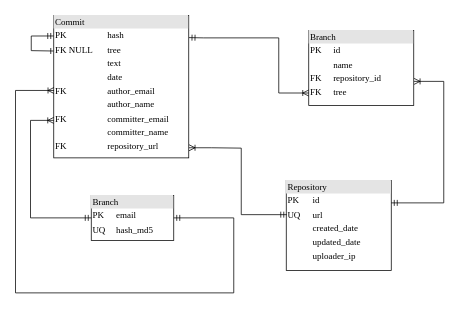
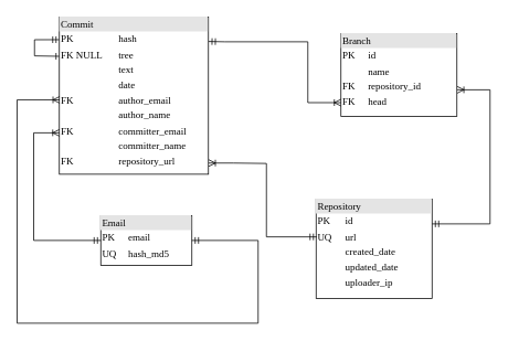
- <mxCell id="8" value="&lt;div style=&quot;box-sizing: border-box ; width: 100% ; background: #e4e4e4 ; padding: 2px&quot;&gt;Branch&lt;/div&gt;&lt;table style=&quot;width: 100% ; font-size: 1em&quot; cellspacing=&quot;0&quot; cellpadding=&quot;2&quot;&gt;&lt;tbody&gt;&lt;tr&gt;&lt;td&gt;PK&lt;/td&gt;&lt;td&gt;id&lt;br&gt;&lt;/td&gt;&lt;/tr&gt;&lt;tr&gt;&lt;td&gt;&lt;br&gt;&lt;/td&gt;&lt;td&gt;name&lt;br&gt;&lt;/td&gt;&lt;/tr&gt;&lt;tr&gt;&lt;td&gt;FK&lt;br&gt;&lt;/td&gt;&lt;td&gt;repository_id&lt;br&gt;&lt;/td&gt;&lt;/tr&gt;&lt;tr&gt;&lt;td&gt;FK&lt;/td&gt;&lt;td&gt;tree&lt;/td&gt;&lt;/tr&gt;&lt;/tbody&gt;&lt;/table&gt;" style="verticalAlign=top;align=left;overflow=fill;html=1;rounded=0;shadow=0;comic=0;labelBackgroundColor=none;strokeWidth=1;fontFamily=Verdana;fontSize=12" parent="1" vertex="1"><mxGeometry x="411" y="40" width="140" height="100" as="geometry" /></mxCell>
+ <mxCell id="8" value="&lt;div style=&quot;box-sizing: border-box ; width: 100% ; background: #e4e4e4 ; padding: 2px&quot;&gt;Branch&lt;/div&gt;&lt;table style=&quot;width: 100% ; font-size: 1em&quot; cellspacing=&quot;0&quot; cellpadding=&quot;2&quot;&gt;&lt;tbody&gt;&lt;tr&gt;&lt;td&gt;PK&lt;/td&gt;&lt;td&gt;id&lt;br&gt;&lt;/td&gt;&lt;/tr&gt;&lt;tr&gt;&lt;td&gt;&lt;br&gt;&lt;/td&gt;&lt;td&gt;name&lt;br&gt;&lt;/td&gt;&lt;/tr&gt;&lt;tr&gt;&lt;td&gt;FK&lt;br&gt;&lt;/td&gt;&lt;td&gt;repository_id&lt;br&gt;&lt;/td&gt;&lt;/tr&gt;&lt;tr&gt;&lt;td&gt;FK&lt;/td&gt;&lt;td&gt;head&lt;/td&gt;&lt;/tr&gt;&lt;/tbody&gt;&lt;/table&gt;" style="verticalAlign=top;align=left;overflow=fill;html=1;rounded=0;shadow=0;comic=0;labelBackgroundColor=none;strokeWidth=1;fontFamily=Verdana;fontSize=12" parent="1" vertex="1"><mxGeometry x="411" y="40" width="140" height="100" as="geometry" /></mxCell>
- <mxCell id="3" value="&lt;div style=&quot;box-sizing: border-box ; width: 100% ; background: #e4e4e4 ; padding: 2px&quot;&gt;Branch&lt;/div&gt;&lt;table style=&quot;width: 100% ; font-size: 1em&quot; cellspacing=&quot;0&quot; cellpadding=&quot;2&quot;&gt;&lt;tbody&gt;&lt;tr&gt;&lt;td&gt;PK&lt;/td&gt;&lt;td&gt;email&lt;br&gt;&lt;/td&gt;&lt;/tr&gt;&lt;tr&gt;&lt;td&gt;UQ&lt;br&gt;&lt;/td&gt;&lt;td&gt;hash_md5&lt;br&gt;&lt;/td&gt;&lt;/tr&gt;&lt;/tbody&gt;&lt;/table&gt;" style="verticalAlign=top;align=left;overflow=fill;html=1;rounded=0;shadow=0;comic=0;labelBackgroundColor=none;strokeWidth=1;fontFamily=Verdana;fontSize=12" parent="1" vertex="1"><mxGeometry x="121" y="260" width="110" height="60" as="geometry" /></mxCell>
+ <mxCell id="3" value="&lt;div style=&quot;box-sizing: border-box ; width: 100% ; background: #e4e4e4 ; padding: 2px&quot;&gt;Email&lt;/div&gt;&lt;table style=&quot;width: 100% ; font-size: 1em&quot; cellspacing=&quot;0&quot; cellpadding=&quot;2&quot;&gt;&lt;tbody&gt;&lt;tr&gt;&lt;td&gt;PK&lt;/td&gt;&lt;td&gt;email&lt;br&gt;&lt;/td&gt;&lt;/tr&gt;&lt;tr&gt;&lt;td&gt;UQ&lt;br&gt;&lt;/td&gt;&lt;td&gt;hash_md5&lt;br&gt;&lt;/td&gt;&lt;/tr&gt;&lt;/tbody&gt;&lt;/table&gt;" style="verticalAlign=top;align=left;overflow=fill;html=1;rounded=0;shadow=0;comic=0;labelBackgroundColor=none;strokeWidth=1;fontFamily=Verdana;fontSize=12" parent="1" vertex="1"><mxGeometry x="121" y="260" width="110" height="60" as="geometry" /></mxCell>
